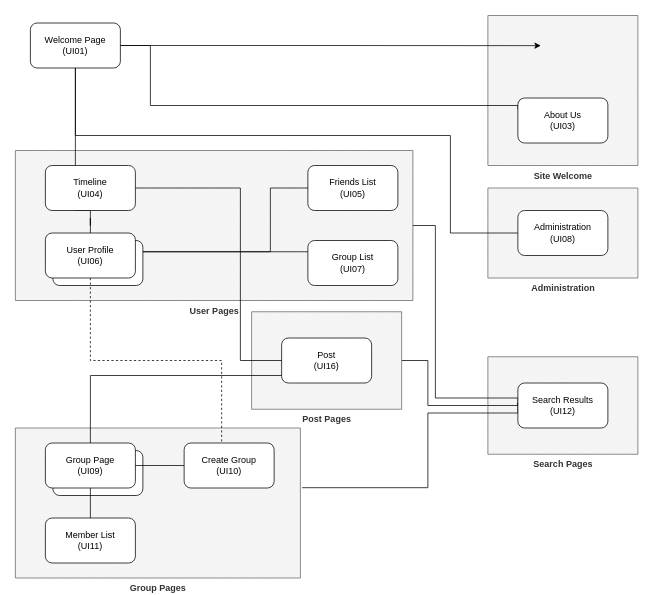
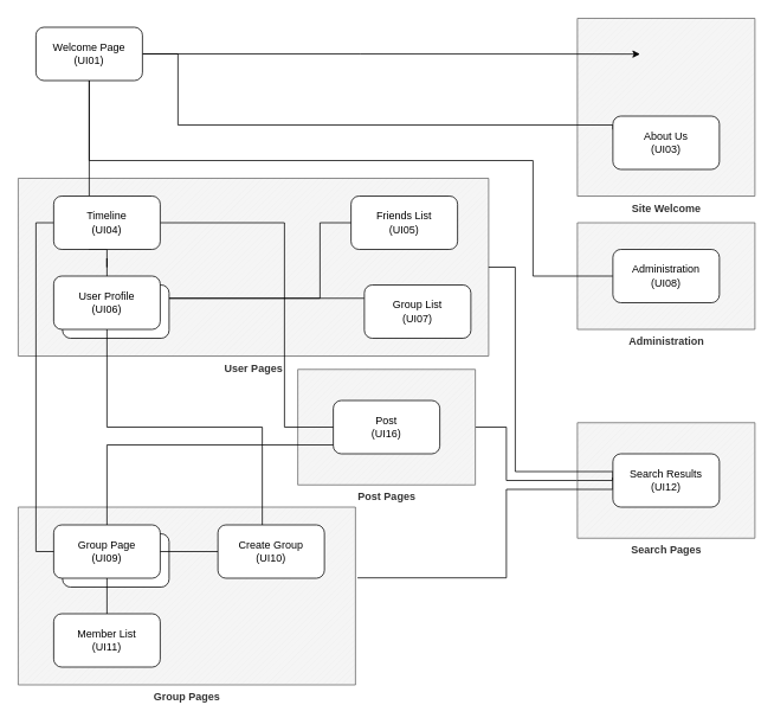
- <mxCell id="16" value="Friends List&lt;br&gt;(UI05)" style="rounded=1;whiteSpace=wrap;html=1;" parent="1" vertex="1"><mxGeometry x="410" y="220" width="120" height="60" as="geometry" /></mxCell>
+ <mxCell id="16" value="Friends List&lt;br&gt;(UI05)" style="rounded=1;whiteSpace=wrap;html=1;" parent="1" vertex="1"><mxGeometry x="395" y="220" width="120" height="60" as="geometry" /></mxCell>
- <mxCell id="21" style="edgeStyle=orthogonalEdgeStyle;rounded=0;orthogonalLoop=1;jettySize=auto;html=1;exitX=0.5;exitY=1;exitDx=0;exitDy=0;entryX=0.417;entryY=0.167;entryDx=0;entryDy=0;entryPerimeter=0;endArrow=none;endFill=0;dashed=1;" parent="1" source="22" target="32" edge="1"><mxGeometry relative="1" as="geometry" /></mxCell>
+ <mxCell id="21" style="edgeStyle=orthogonalEdgeStyle;rounded=0;orthogonalLoop=1;jettySize=auto;html=1;exitX=0.5;exitY=1;exitDx=0;exitDy=0;entryX=0.417;entryY=0.167;entryDx=0;entryDy=0;entryPerimeter=0;endArrow=none;endFill=0;" parent="1" source="22" target="32" edge="1"><mxGeometry relative="1" as="geometry" /></mxCell>
+ <mxCell id="34" style="edgeStyle=orthogonalEdgeStyle;rounded=0;orthogonalLoop=1;jettySize=auto;html=1;exitX=0;exitY=0.5;exitDx=0;exitDy=0;endArrow=none;endFill=0;entryX=0;entryY=0.5;entryDx=0;entryDy=0;" parent="1" source="36" target="30" edge="1"><mxGeometry relative="1" as="geometry"><Array as="points"><mxPoint x="40" y="250" /></Array></mxGeometry></mxCell>
